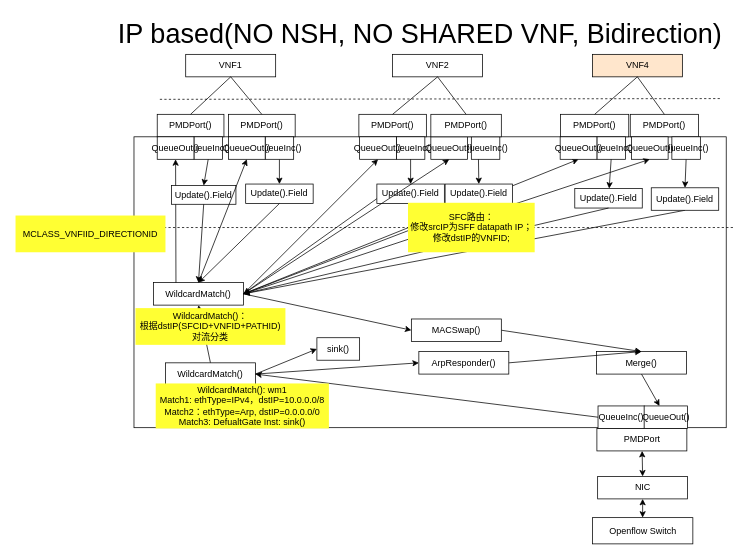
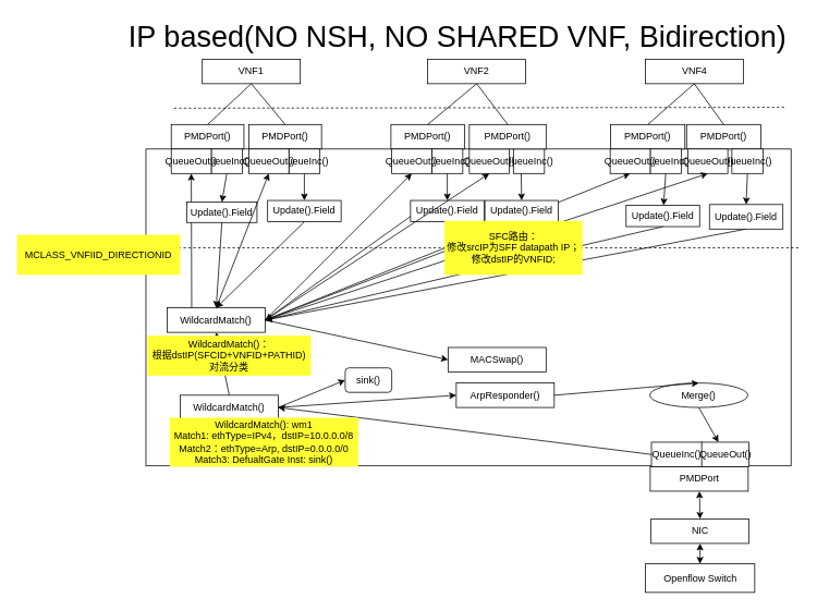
- <mxCell id="18" value="VNF4" style="rounded=0;whiteSpace=wrap;html=1;fillColor=#ffe6cc;" parent="1" vertex="1"><mxGeometry x="789.5" y="72" width="120" height="30" as="geometry" /></mxCell>
+ <mxCell id="18" value="VNF4" style="rounded=0;whiteSpace=wrap;html=1;" parent="1" vertex="1"><mxGeometry x="789.5" y="72" width="120" height="30" as="geometry" /></mxCell>
- <mxCell id="37" value="" style="endArrow=classic;html=1;entryX=0.5;entryY=0;entryDx=0;entryDy=0;exitX=1;exitY=0.5;exitDx=0;exitDy=0;" parent="1" source="76" target="5" edge="1"><mxGeometry width="50" height="50" relative="1" as="geometry"><mxPoint x="259" y="386.5" as="sourcePoint" /><mxPoint x="259" y="117.5" as="targetPoint" /></mxGeometry></mxCell>
- <mxCell id="39" value="sink()" style="rounded=0;whiteSpace=wrap;html=1;" parent="1" vertex="1"><mxGeometry x="422" y="450" width="57" height="30" as="geometry" /></mxCell>
+ <mxCell id="39" value="sink()" style="whiteSpace=wrap;html=1;rounded=1;" parent="1" vertex="1"><mxGeometry x="422" y="450" width="57" height="30" as="geometry" /></mxCell>
- <mxCell id="5" value="Merge()" style="rounded=0;whiteSpace=wrap;html=1;" parent="1" vertex="1"><mxGeometry x="795" y="468.5" width="120" height="30" as="geometry" /></mxCell>
+ <mxCell id="5" value="Merge()" style="ellipse;whiteSpace=wrap;html=1;" parent="1" vertex="1"><mxGeometry x="795" y="468.5" width="120" height="30" as="geometry" /></mxCell>
